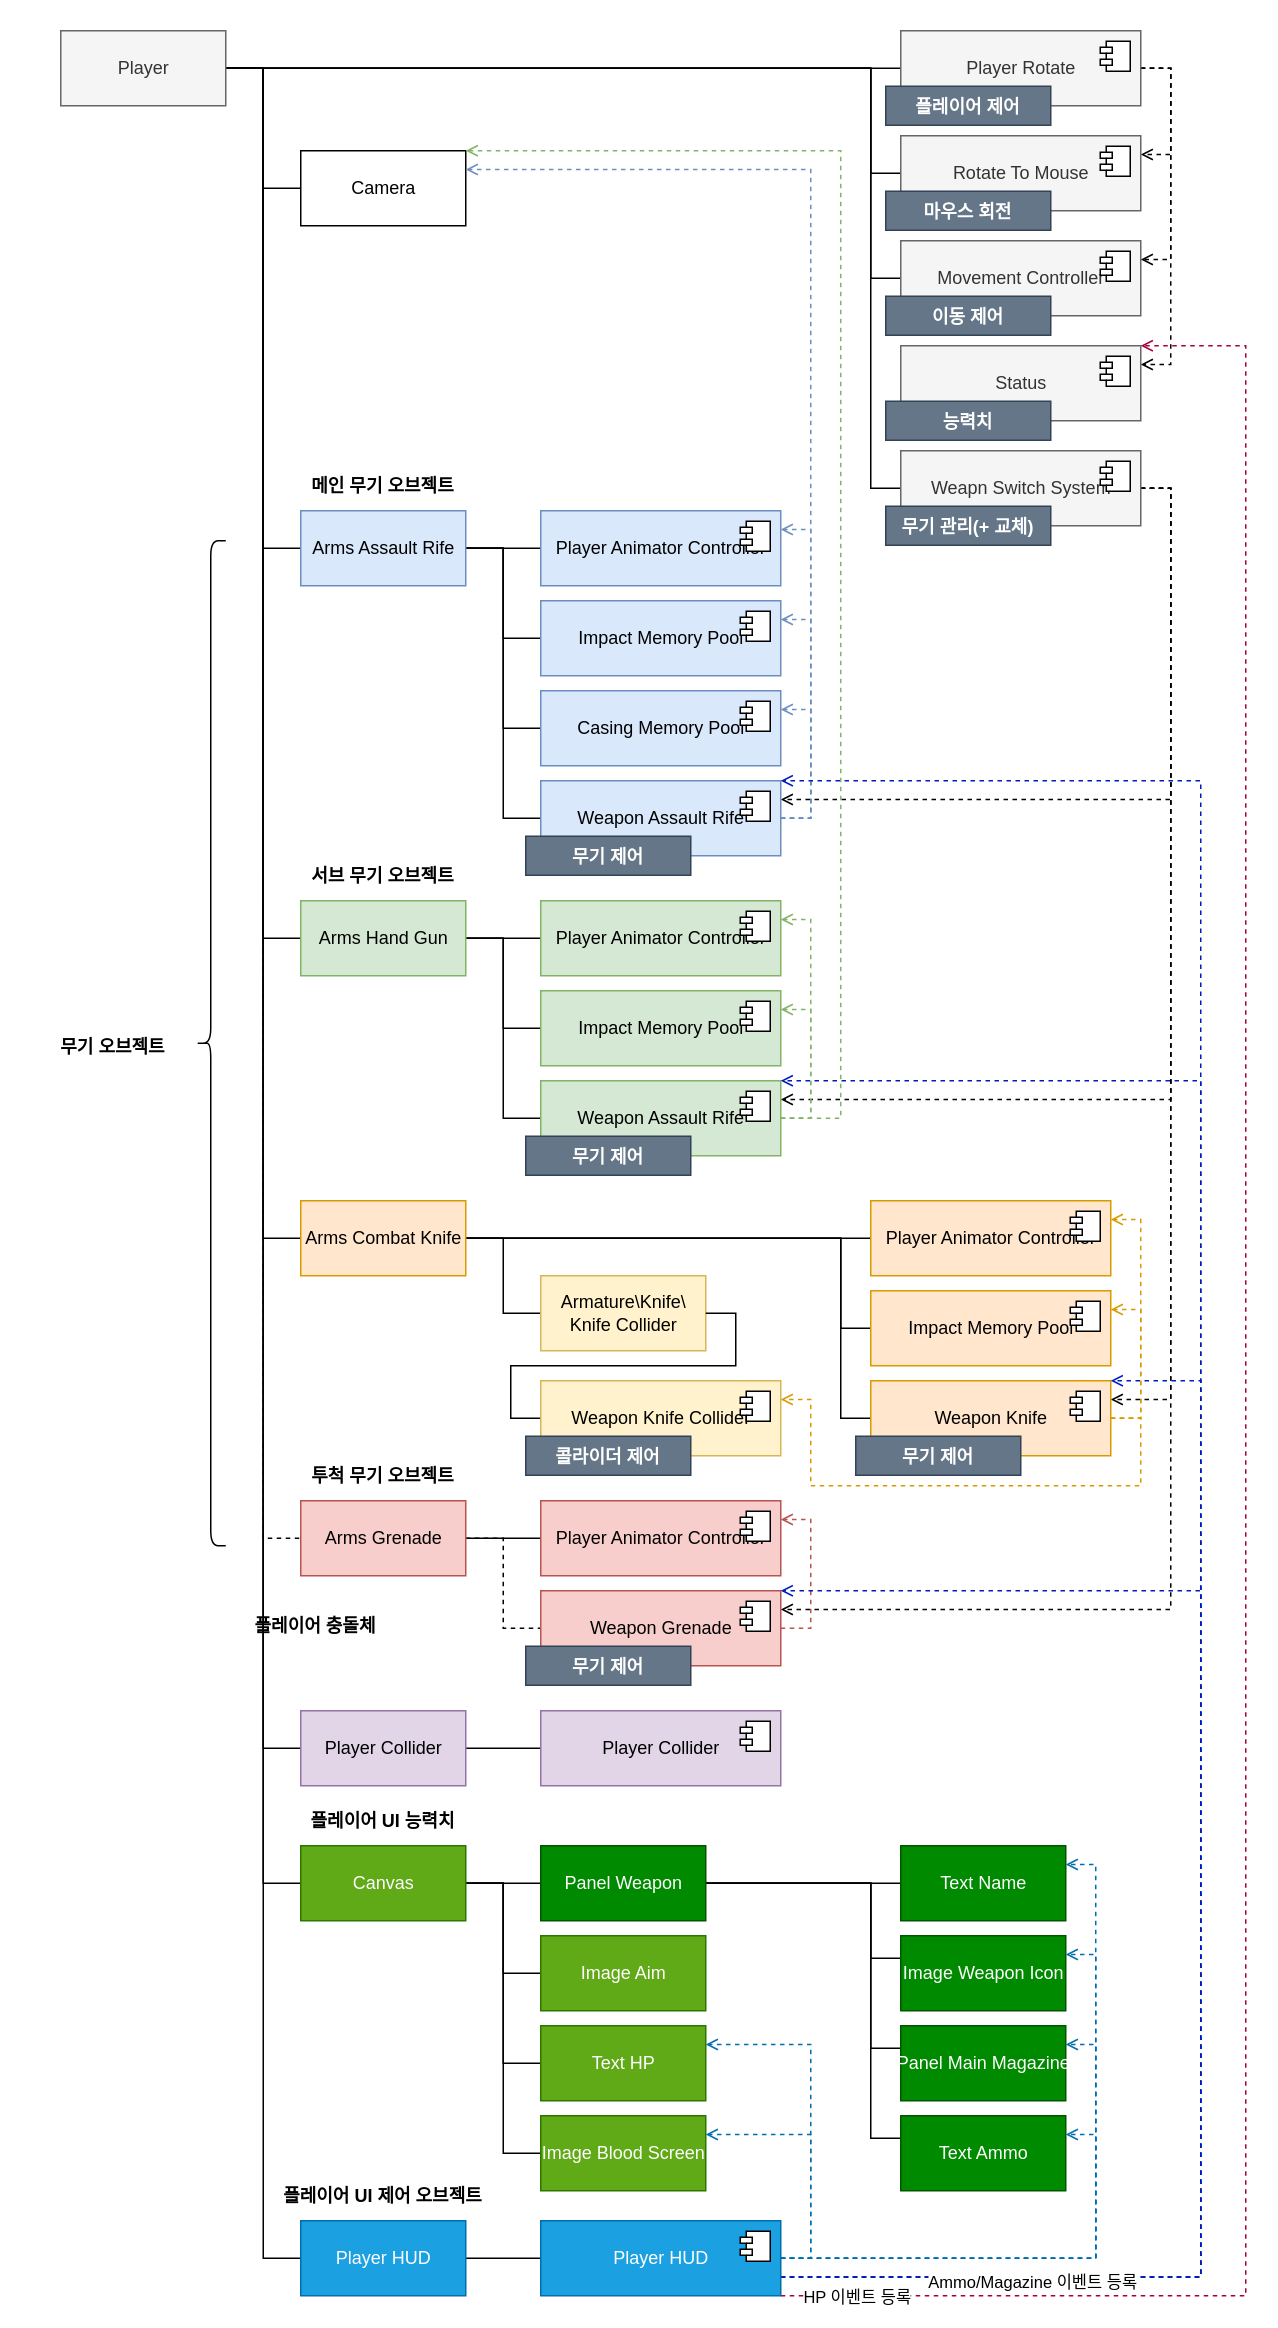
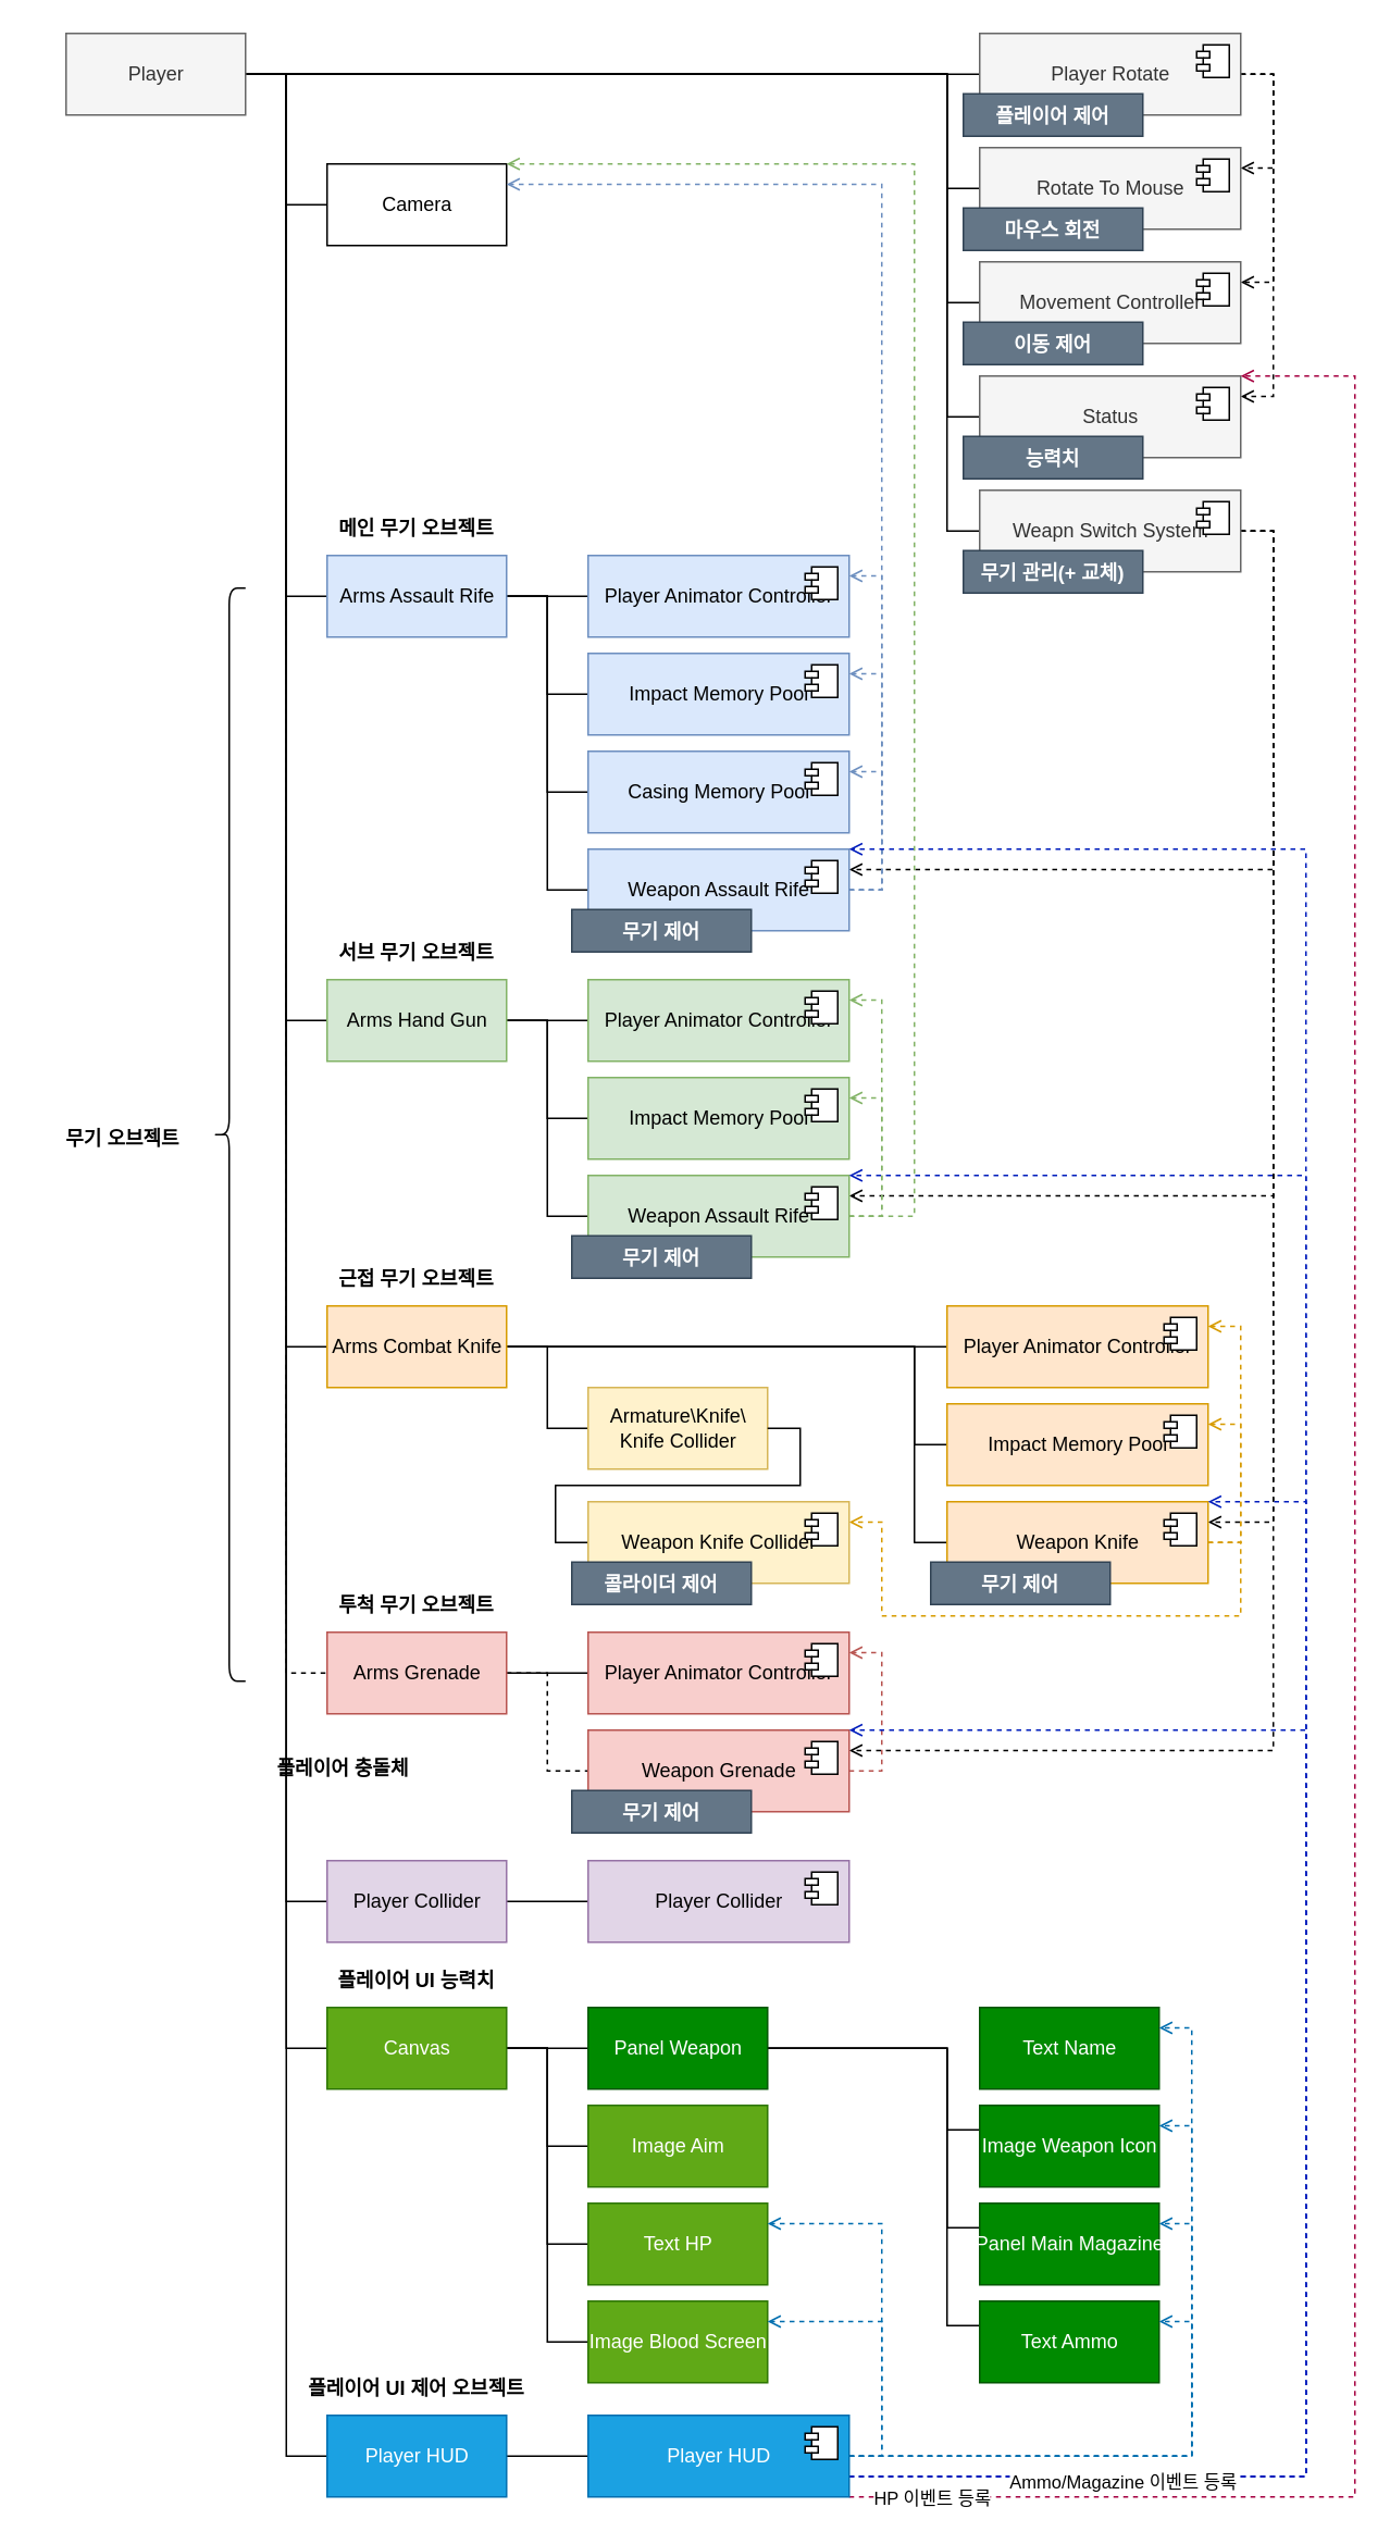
+ <mxCell id="13" style="edgeStyle=orthogonalEdgeStyle;rounded=0;orthogonalLoop=1;jettySize=auto;html=1;entryX=0;entryY=0.5;entryDx=0;entryDy=0;endArrow=none;endFill=0;" parent="1" source="15" target="64" edge="1"><mxGeometry relative="1" as="geometry"><Array as="points"><mxPoint x="580" y="45" /><mxPoint x="580" y="255" /></Array></mxGeometry></mxCell>
+ <mxCell id="131" value="근접 무기 오브젝트" style="text;align=center;fontStyle=1;verticalAlign=middle;spacingLeft=3;spacingRight=3;strokeColor=none;rotatable=0;points=[[0,0.5],[1,0.5]];portConstraint=eastwest;" parent="1" vertex="1"><mxGeometry x="200" y="770" width="110" height="26" as="geometry" /></mxCell>
- <mxCell id="42" style="edgeStyle=orthogonalEdgeStyle;rounded=0;orthogonalLoop=1;jettySize=auto;html=1;entryX=0;entryY=0.5;entryDx=0;entryDy=0;endArrow=none;endFill=0;" parent="1" source="46" target="50" edge="1"><mxGeometry relative="1" as="geometry" /></mxCell>
